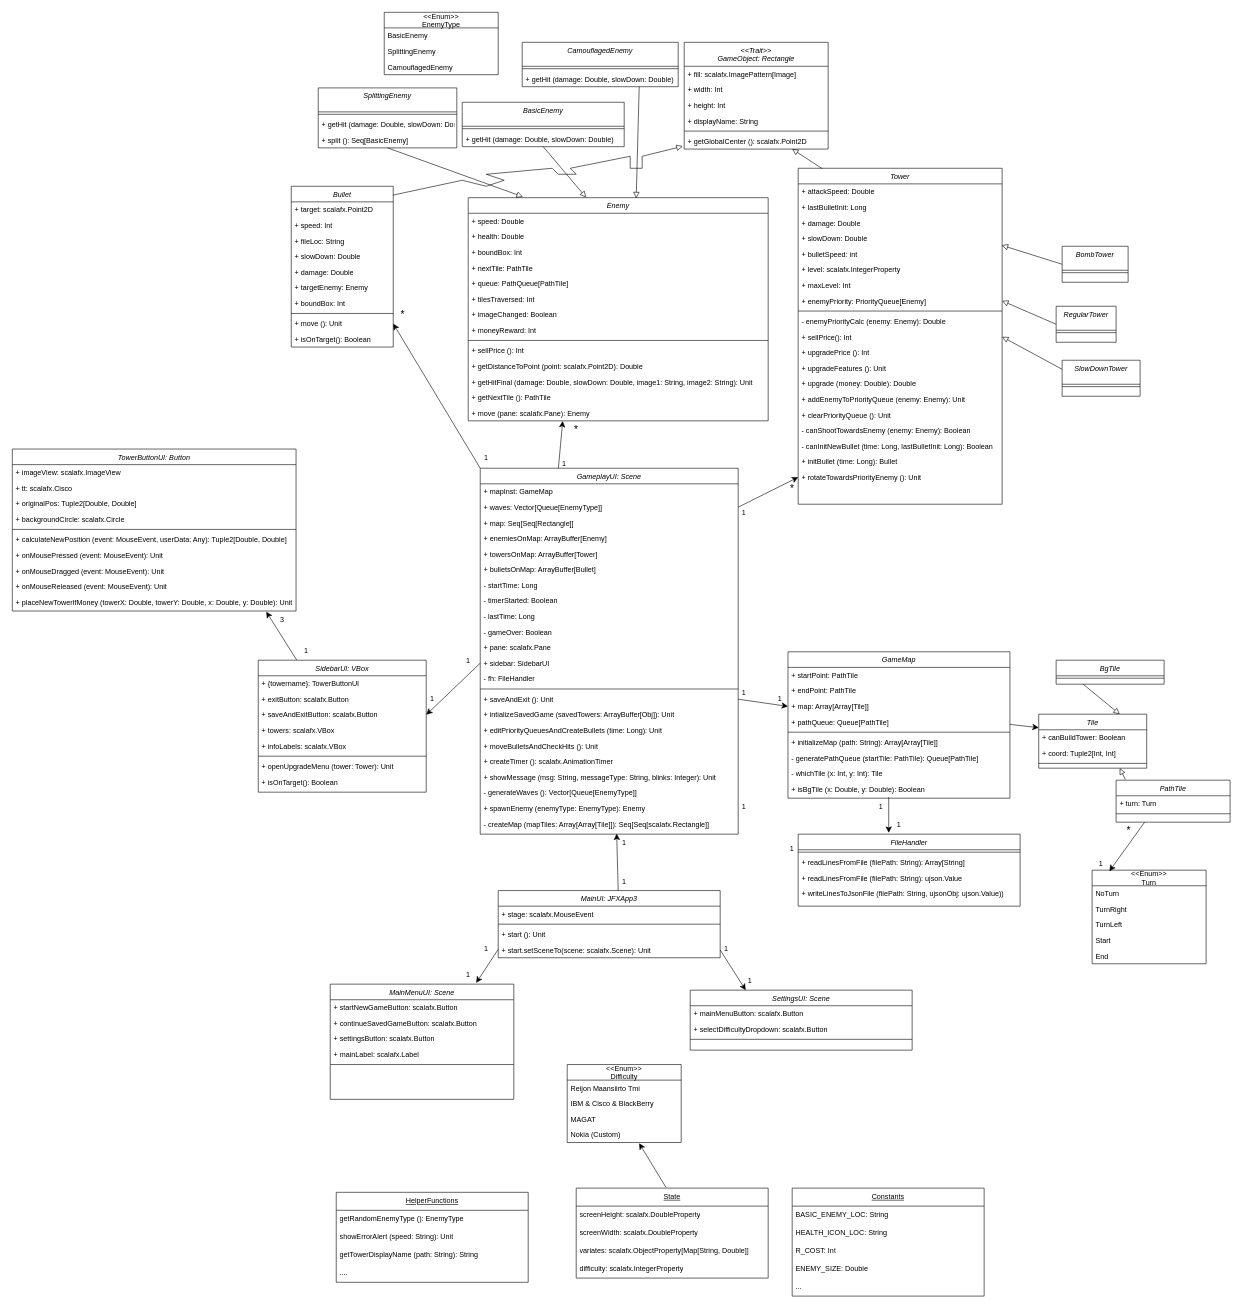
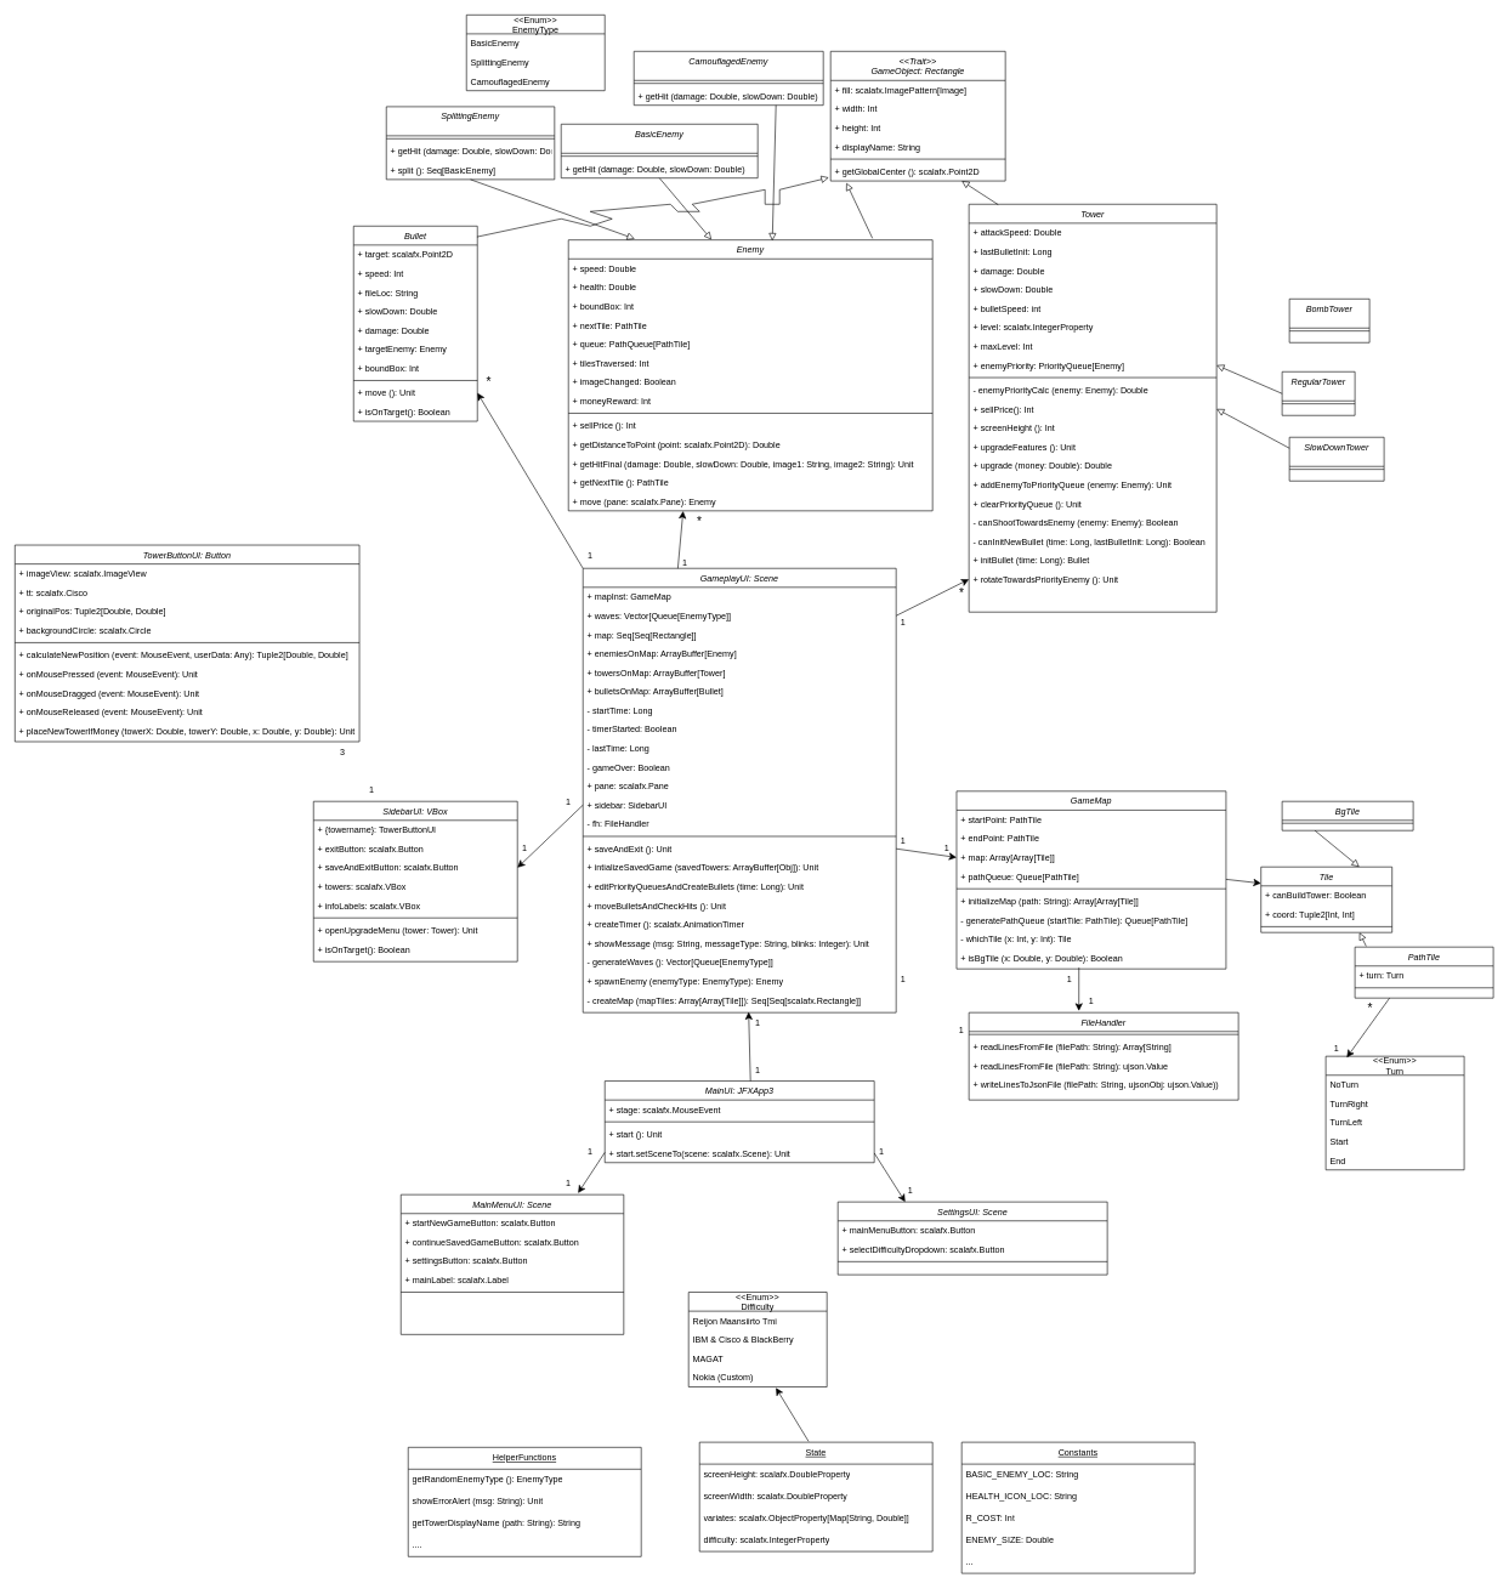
+ <mxCell id="148" value="" style="endArrow=block;html=1;rounded=0;endSize=8;exitX=0.835;exitY=-0.006;exitDx=0;exitDy=0;endFill=0;exitPerimeter=0;entryX=0.09;entryY=1.099;entryDx=0;entryDy=0;entryPerimeter=0;" parent="1" source="133" target="111" edge="1"><mxGeometry width="50" height="50" relative="1" as="geometry"><mxPoint x="1381" y="291" as="sourcePoint" /><mxPoint x="1330" y="258" as="targetPoint" /></mxGeometry></mxCell>
- <mxCell id="131" value="" style="endArrow=block;html=1;rounded=0;entryX=0.998;entryY=-0.064;entryDx=0;entryDy=0;endSize=8;exitX=0;exitY=0.5;exitDx=0;exitDy=0;entryPerimeter=0;endFill=0;" parent="1" source="123" target="88" edge="1"><mxGeometry width="50" height="50" relative="1" as="geometry"><mxPoint x="1760" y="431" as="sourcePoint" /><mxPoint x="1677" y="444" as="targetPoint" /></mxGeometry></mxCell>
- <mxCell id="95" value="+ upgradePrice (): Int" style="text;align=left;verticalAlign=top;spacingLeft=4;spacingRight=4;overflow=hidden;rotatable=0;points=[[0,0.5],[1,0.5]];portConstraint=eastwest;" parent="83" vertex="1"><mxGeometry y="294" width="340" height="26" as="geometry" /></mxCell>
+ <mxCell id="95" value="+ screenHeight (): Int" style="text;align=left;verticalAlign=top;spacingLeft=4;spacingRight=4;overflow=hidden;rotatable=0;points=[[0,0.5],[1,0.5]];portConstraint=eastwest;" parent="83" vertex="1"><mxGeometry y="294" width="340" height="26" as="geometry" /></mxCell>
- <mxCell id="196" value="" style="endArrow=classic;html=1;rounded=0;entryX=0.895;entryY=1.121;entryDx=0;entryDy=0;endSize=8;exitX=0.229;exitY=-0.001;exitDx=0;exitDy=0;exitPerimeter=0;entryPerimeter=0;" parent="1" source="186" target="185" edge="1"><mxGeometry width="50" height="50" relative="1" as="geometry"><mxPoint x="430" y="1168" as="sourcePoint" /><mxPoint x="340" y="1200" as="targetPoint" /></mxGeometry></mxCell>
- <mxCell id="120" value="showErrorAlert (speed: String): Unit" style="text;strokeColor=none;fillColor=none;align=left;verticalAlign=middle;spacingLeft=4;spacingRight=4;overflow=hidden;points=[[0,0.5],[1,0.5]];portConstraint=eastwest;rotatable=0;whiteSpace=wrap;html=1;" vertex="1" parent="118"><mxGeometry y="60" width="320" height="30" as="geometry" /></mxCell>
+ <mxCell id="120" value="showErrorAlert (msg: String): Unit" style="text;strokeColor=none;fillColor=none;align=left;verticalAlign=middle;spacingLeft=4;spacingRight=4;overflow=hidden;points=[[0,0.5],[1,0.5]];portConstraint=eastwest;rotatable=0;whiteSpace=wrap;html=1;" vertex="1" parent="118"><mxGeometry y="60" width="320" height="30" as="geometry" /></mxCell>
